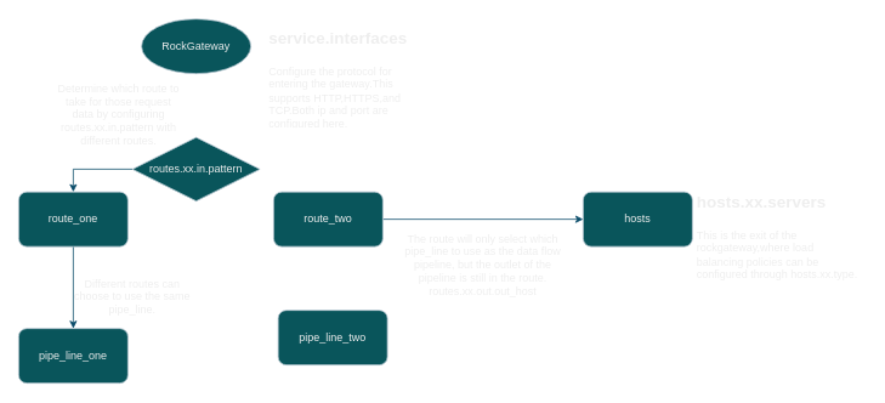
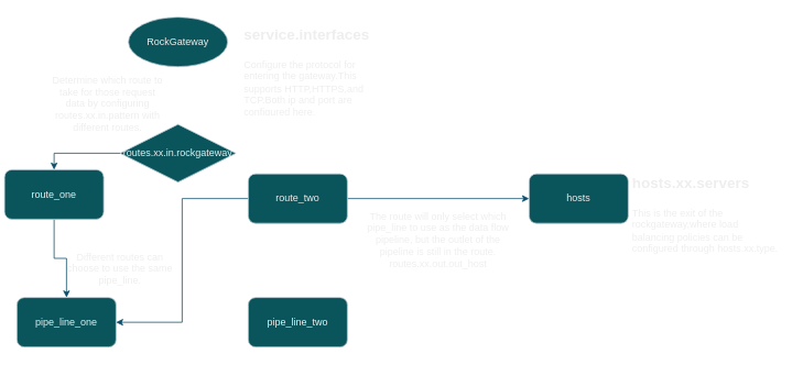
- <mxCell id="10" value="routes.xx.in.pattern" style="rhombus;whiteSpace=wrap;html=1;labelBackgroundColor=none;fillColor=#09555B;strokeColor=#BAC8D3;fontColor=#EEEEEE;" parent="1" vertex="1"><mxGeometry x="145" y="150" width="140" height="70" as="geometry" /></mxCell>
+ <mxCell id="10" value="routes.xx.in.rockgateway" style="rhombus;whiteSpace=wrap;html=1;labelBackgroundColor=none;fillColor=#09555B;strokeColor=#BAC8D3;fontColor=#EEEEEE;" parent="1" vertex="1"><mxGeometry x="145" y="150" width="140" height="70" as="geometry" /></mxCell>
- <mxCell id="5" value="route_one" style="rounded=1;whiteSpace=wrap;html=1;labelBackgroundColor=none;fillColor=#09555B;strokeColor=#BAC8D3;fontColor=#EEEEEE;" parent="1" vertex="1"><mxGeometry x="20" y="210" width="120" height="60" as="geometry" /></mxCell>
+ <mxCell id="5" value="route_one" style="rounded=1;whiteSpace=wrap;html=1;labelBackgroundColor=none;fillColor=#09555B;strokeColor=#BAC8D3;fontColor=#EEEEEE;" parent="1" vertex="1"><mxGeometry x="5" y="205" width="120" height="60" as="geometry" /></mxCell>
+ <mxCell id="6" value="" style="edgeStyle=orthogonalEdgeStyle;rounded=0;orthogonalLoop=1;jettySize=auto;html=1;entryX=1;entryY=0.5;entryDx=0;entryDy=0;labelBackgroundColor=none;strokeColor=#0B4D6A;fontColor=default;" parent="1" source="8" target="12" edge="1"><mxGeometry relative="1" as="geometry" /></mxCell>
- <mxCell id="13" value="pipe_line_two" style="rounded=1;whiteSpace=wrap;html=1;labelBackgroundColor=none;fillColor=#09555B;strokeColor=#BAC8D3;fontColor=#EEEEEE;" parent="1" vertex="1"><mxGeometry x="305" y="340" width="120" height="60" as="geometry" /></mxCell>
+ <mxCell id="13" value="pipe_line_two" style="rounded=1;whiteSpace=wrap;html=1;labelBackgroundColor=none;fillColor=#09555B;strokeColor=#BAC8D3;fontColor=#EEEEEE;" parent="1" vertex="1"><mxGeometry x="300" y="360" width="120" height="60" as="geometry" /></mxCell>
